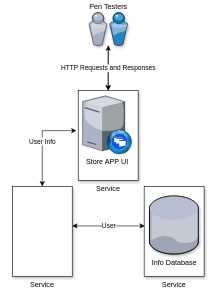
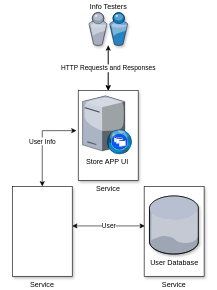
- <mxCell id="7" value="Pen Testers" style="verticalLabelPosition=top;aspect=fixed;html=1;verticalAlign=bottom;strokeColor=none;align=center;outlineConnect=0;shape=mxgraph.citrix.users;shadow=1;labelPosition=center;" parent="1" vertex="1"><mxGeometry x="147.75" y="20" width="64.5" height="55" as="geometry" /></mxCell>
+ <mxCell id="7" value="Info Testers" style="verticalLabelPosition=top;aspect=fixed;html=1;verticalAlign=bottom;strokeColor=none;align=center;outlineConnect=0;shape=mxgraph.citrix.users;shadow=1;labelPosition=center;" parent="1" vertex="1"><mxGeometry x="147.75" y="20" width="64.5" height="55" as="geometry" /></mxCell>
- <mxCell id="8" value="Info Database" style="verticalLabelPosition=bottom;aspect=fixed;html=1;verticalAlign=top;strokeColor=none;align=center;outlineConnect=0;shape=mxgraph.citrix.database;shadow=1;fontFamily=Helvetica;fontSize=12;fontColor=#000000;fillColor=#ffffff;" parent="1" vertex="1"><mxGeometry x="248.78" y="326" width="82.45" height="97" as="geometry" /></mxCell>
+ <mxCell id="8" value="User Database" style="verticalLabelPosition=bottom;aspect=fixed;html=1;verticalAlign=top;strokeColor=none;align=center;outlineConnect=0;shape=mxgraph.citrix.database;shadow=1;fontFamily=Helvetica;fontSize=12;fontColor=#000000;fillColor=#ffffff;" parent="1" vertex="1"><mxGeometry x="248.78" y="326" width="82.45" height="97" as="geometry" /></mxCell>
